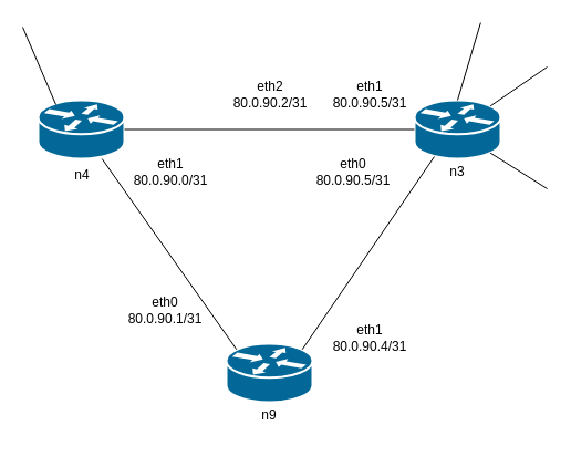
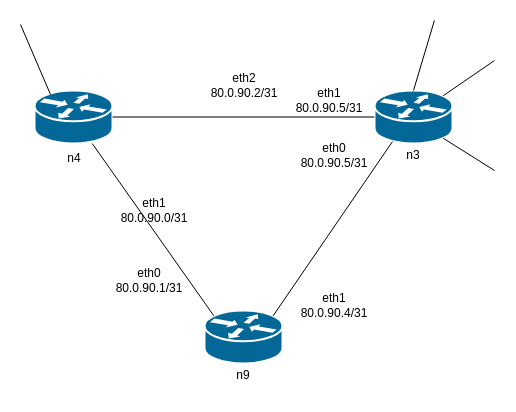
- <mxCell id="12" value="&lt;div&gt;eth1&lt;br&gt;&lt;/div&gt;&lt;div&gt;80.0.90.5/31&lt;br&gt;&lt;/div&gt;" style="text;html=1;strokeColor=none;fillColor=none;align=center;verticalAlign=middle;whiteSpace=wrap;rounded=0;" vertex="1" parent="1"><mxGeometry x="304" y="70" width="60" height="30" as="geometry" /></mxCell>
+ <mxCell id="12" value="&lt;div&gt;eth1&lt;br&gt;&lt;/div&gt;&lt;div&gt;80.0.90.5/31&lt;br&gt;&lt;/div&gt;" style="text;html=1;strokeColor=none;fillColor=none;align=center;verticalAlign=middle;whiteSpace=wrap;rounded=0;" vertex="1" parent="1"><mxGeometry x="299" y="85" width="60" height="30" as="geometry" /></mxCell>
- <mxCell id="14" value="&lt;div&gt;eth1&lt;br&gt;&lt;/div&gt;&lt;div&gt;80.0.90.0/31&lt;br&gt;&lt;/div&gt;" style="text;html=1;strokeColor=none;fillColor=none;align=center;verticalAlign=middle;whiteSpace=wrap;rounded=0;" vertex="1" parent="1"><mxGeometry x="124" y="140" width="60" height="30" as="geometry" /></mxCell>
+ <mxCell id="14" value="&lt;div&gt;eth1&lt;br&gt;&lt;/div&gt;&lt;div&gt;80.0.90.0/31&lt;br&gt;&lt;/div&gt;" style="text;html=1;strokeColor=none;fillColor=none;align=center;verticalAlign=middle;whiteSpace=wrap;rounded=0;" vertex="1" parent="1"><mxGeometry x="124" y="195" width="60" height="30" as="geometry" /></mxCell>
- <mxCell id="11" value="&lt;div&gt;eth0 &lt;br&gt;&lt;/div&gt;&lt;div&gt;80.0.90.5/31&lt;br&gt;&lt;/div&gt;" style="text;html=1;strokeColor=none;fillColor=none;align=center;verticalAlign=middle;whiteSpace=wrap;rounded=0;" vertex="1" parent="1"><mxGeometry x="289" y="140" width="60" height="30" as="geometry" /></mxCell>
+ <mxCell id="11" value="&lt;div&gt;eth0 &lt;br&gt;&lt;/div&gt;&lt;div&gt;80.0.90.5/31&lt;br&gt;&lt;/div&gt;" style="text;html=1;strokeColor=none;fillColor=none;align=center;verticalAlign=middle;whiteSpace=wrap;rounded=0;" vertex="1" parent="1"><mxGeometry x="304" y="140" width="60" height="30" as="geometry" /></mxCell>
